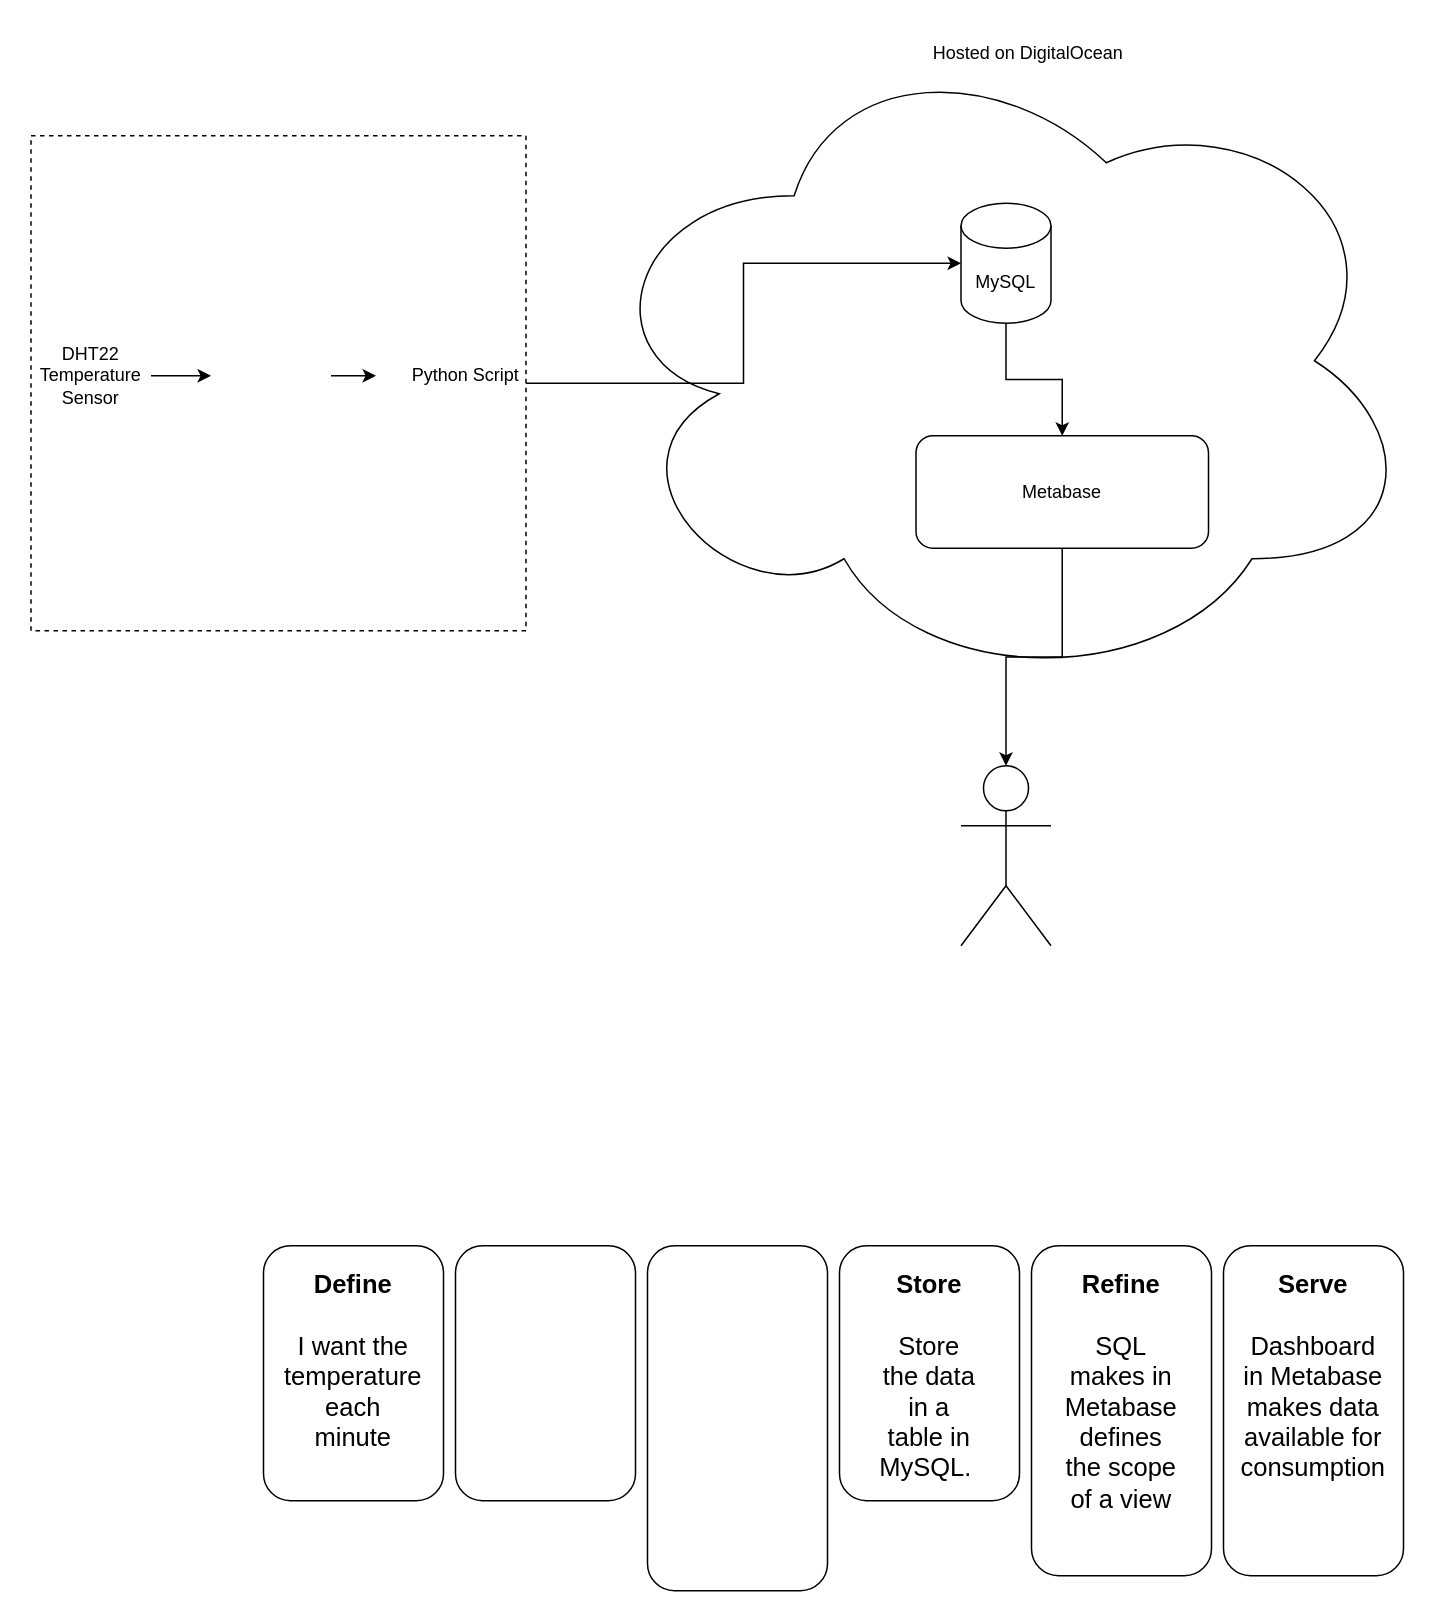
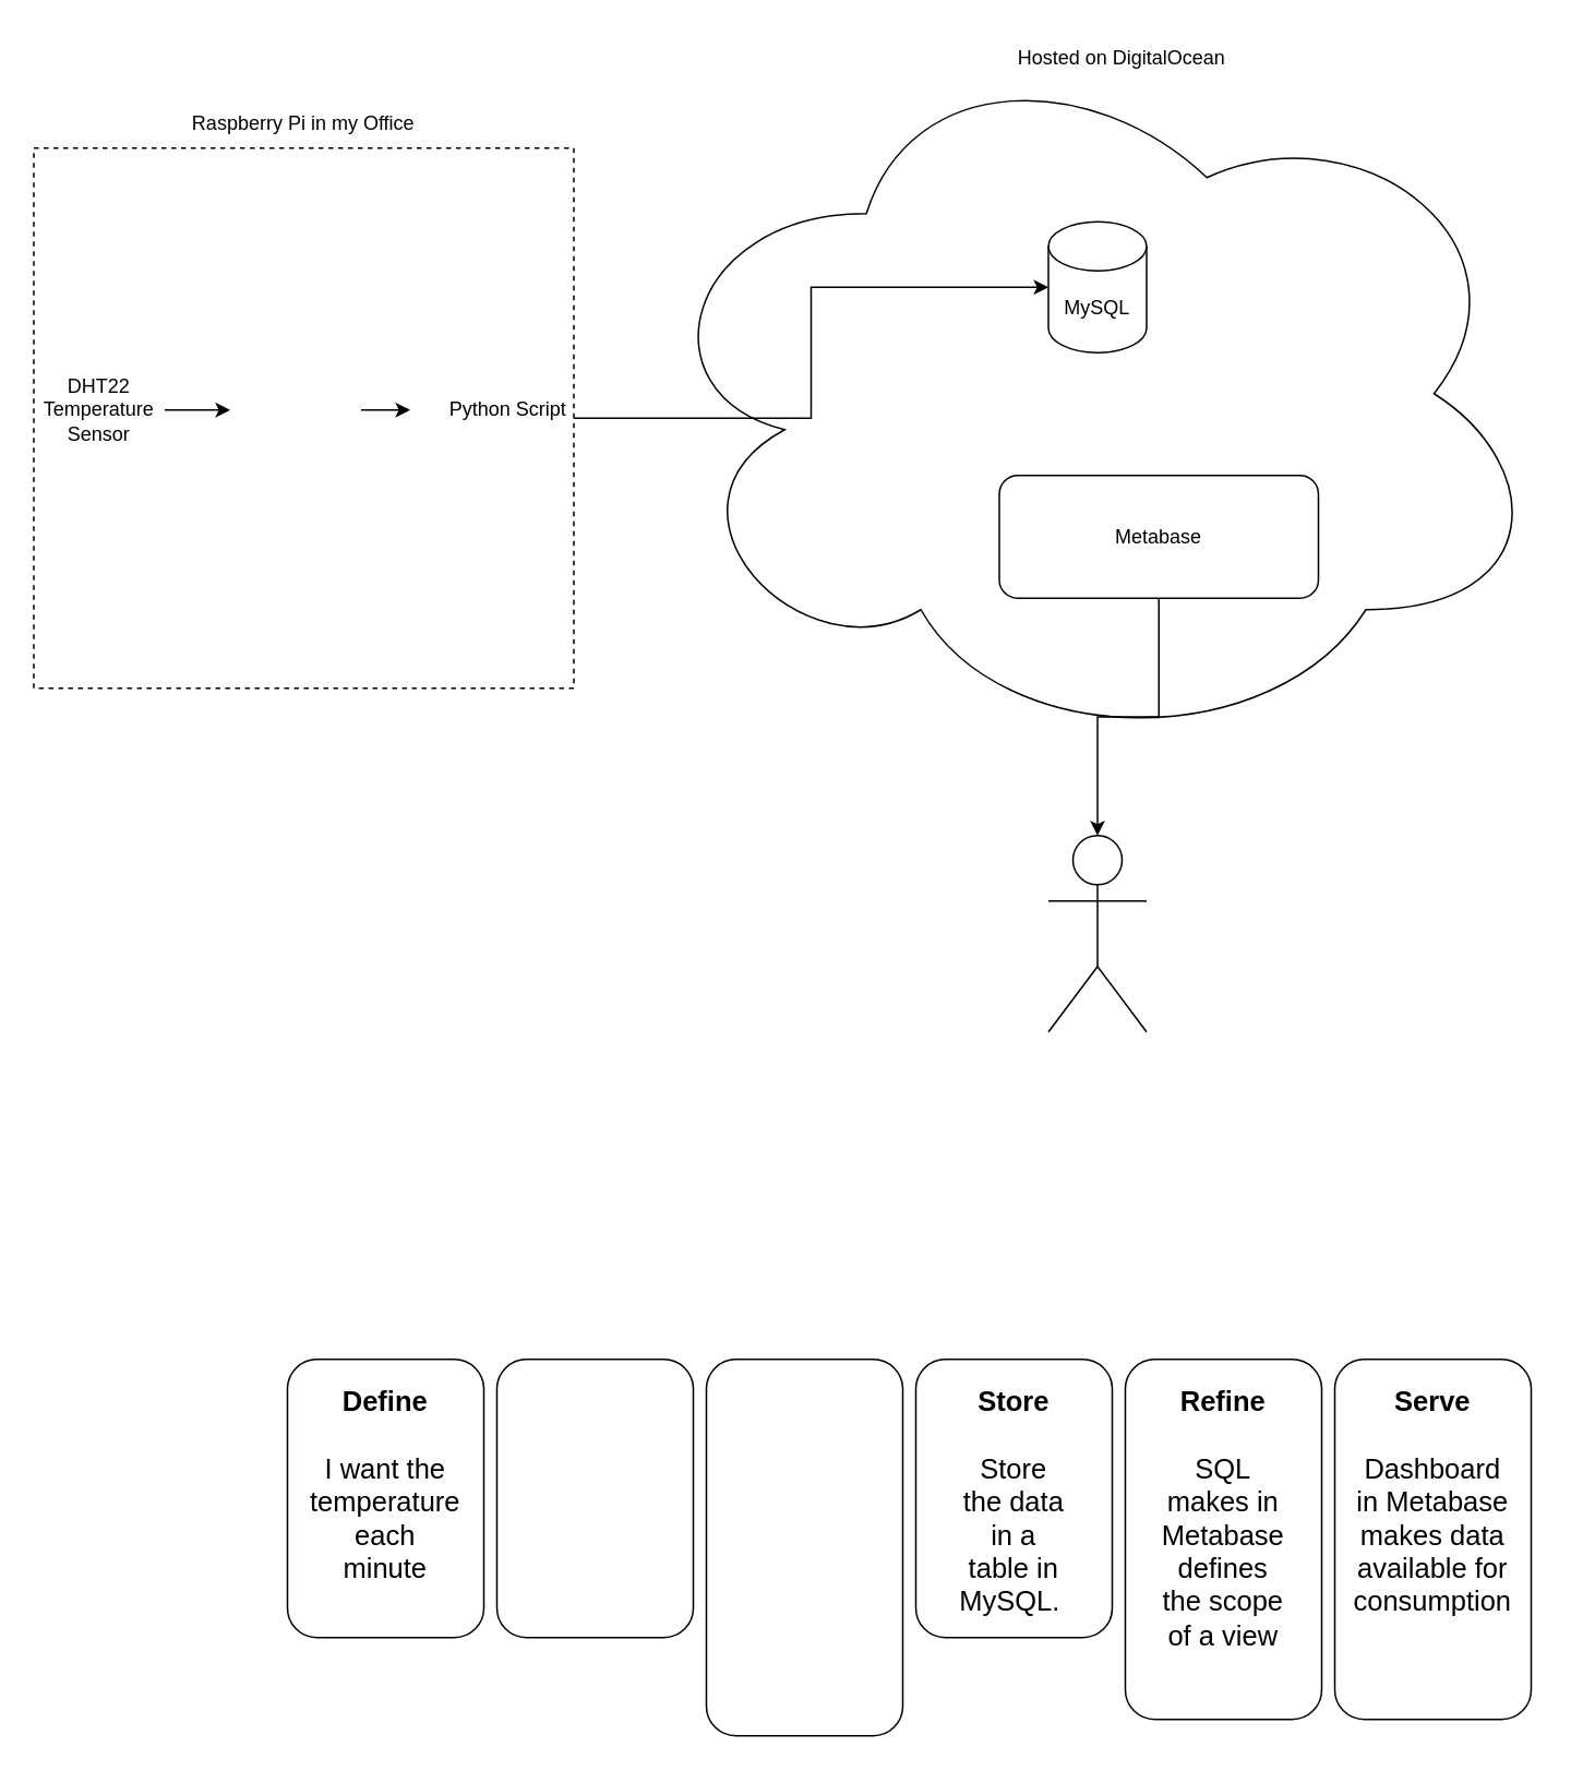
+ <mxCell id="13" value="Raspberry Pi in my Office" style="text;html=1;strokeColor=none;fillColor=none;align=center;verticalAlign=middle;whiteSpace=wrap;rounded=0;" vertex="1" parent="1"><mxGeometry x="30" y="60" width="310" height="30" as="geometry" /></mxCell>
- <mxCell id="10" style="edgeStyle=orthogonalEdgeStyle;rounded=0;orthogonalLoop=1;jettySize=auto;html=1;exitX=0.5;exitY=1;exitDx=0;exitDy=0;exitPerimeter=0;" edge="1" parent="1" source="11" target="15"><mxGeometry relative="1" as="geometry" /></mxCell>
